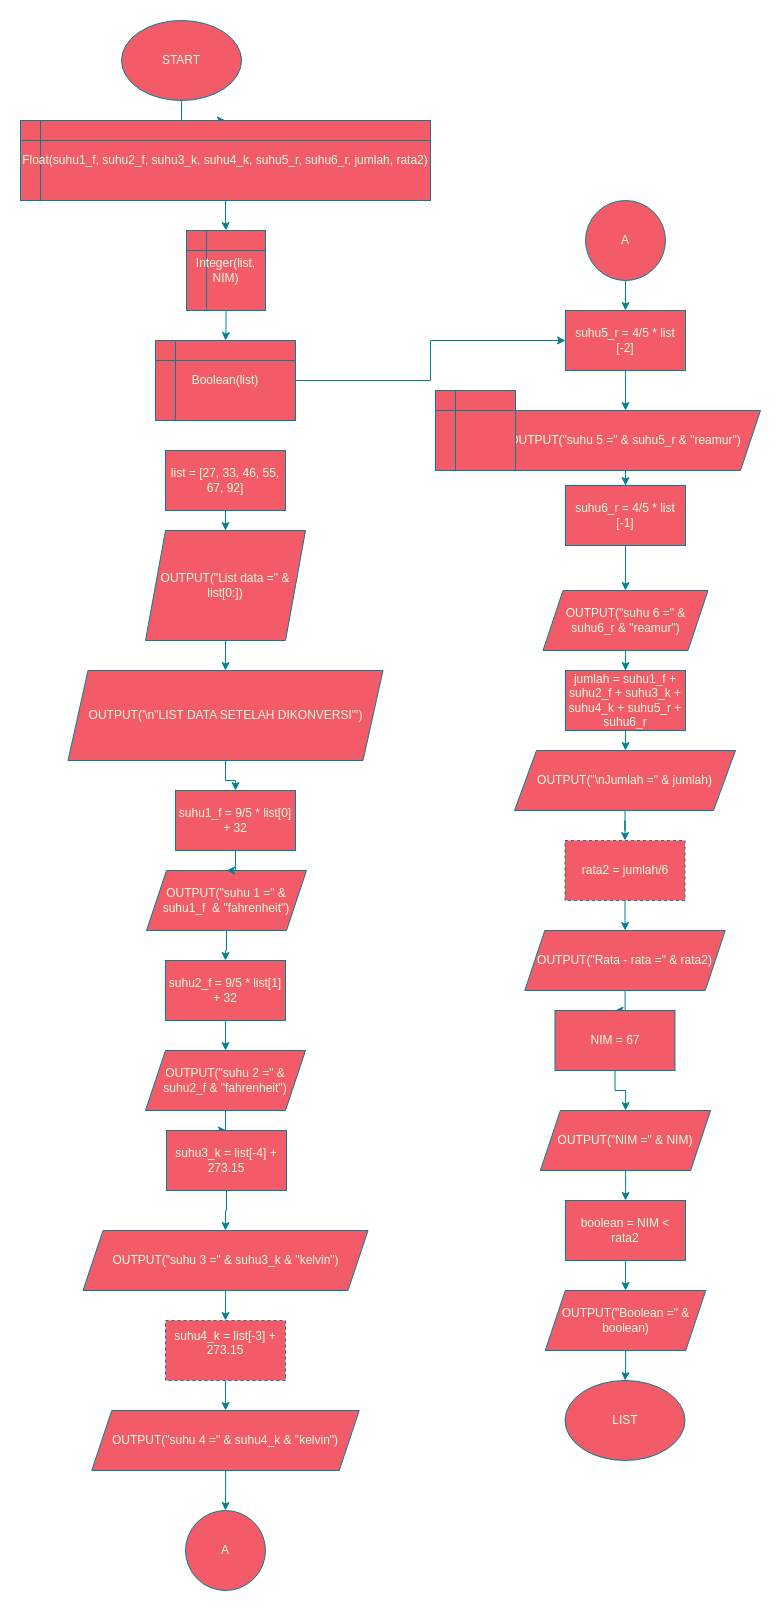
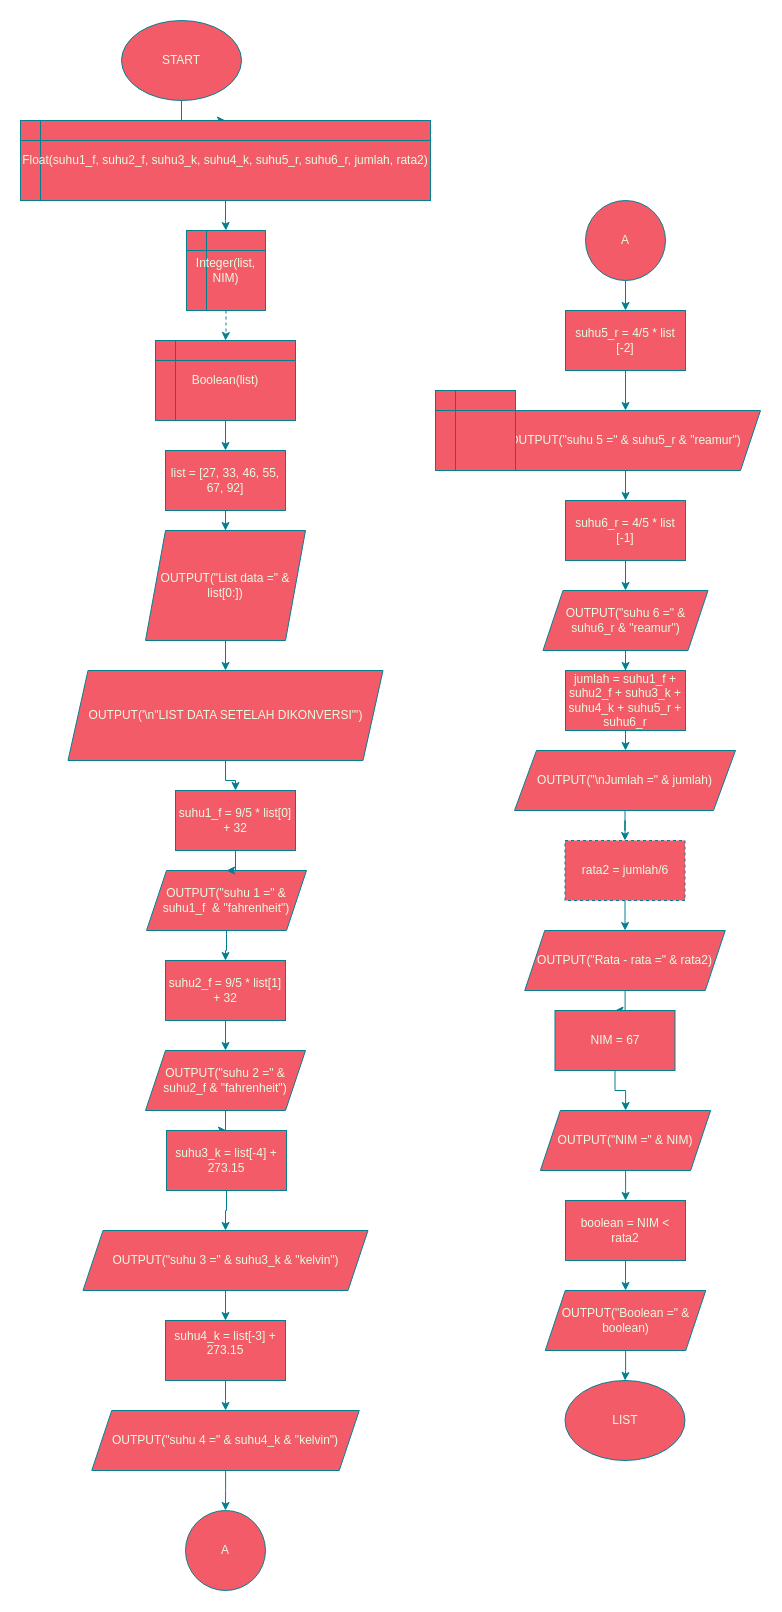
- <mxCell id="59" value="" style="edgeStyle=orthogonalEdgeStyle;rounded=0;orthogonalLoop=1;jettySize=auto;html=1;strokeColor=#028090;fontColor=#E4FDE1;fillColor=#F45B69;" edge="1" parent="1" source="60" target="47"><mxGeometry relative="1" as="geometry" /></mxCell>
+ <mxCell id="59" value="" style="edgeStyle=orthogonalEdgeStyle;rounded=0;orthogonalLoop=1;jettySize=auto;html=1;strokeColor=#028090;fontColor=#E4FDE1;fillColor=#F45B69;dashed=1;" edge="1" parent="1" source="60" target="47"><mxGeometry relative="1" as="geometry" /></mxCell>
- <mxCell id="46" value="" style="edgeStyle=orthogonalEdgeStyle;rounded=0;orthogonalLoop=1;jettySize=auto;html=1;strokeColor=#028090;fontColor=#E4FDE1;fillColor=#F45B69;" edge="1" parent="1" source="47" target="21"><mxGeometry relative="1" as="geometry" /></mxCell>
+ <mxCell id="46" value="" style="edgeStyle=orthogonalEdgeStyle;rounded=0;orthogonalLoop=1;jettySize=auto;html=1;strokeColor=#028090;fontColor=#E4FDE1;fillColor=#F45B69;" edge="1" parent="1" source="47" target="49"><mxGeometry relative="1" as="geometry" /></mxCell>
- <mxCell id="25" value="suhu6_r = 4/5 * list [-1]" style="whiteSpace=wrap;html=1;fillColor=#F45B69;strokeColor=#028090;fontColor=#E4FDE1;" vertex="1" parent="1"><mxGeometry x="565" y="485" width="120" height="60" as="geometry" /></mxCell>
+ <mxCell id="25" value="suhu6_r = 4/5 * list [-1]" style="whiteSpace=wrap;html=1;fillColor=#F45B69;strokeColor=#028090;fontColor=#E4FDE1;" vertex="1" parent="1"><mxGeometry x="565" y="500" width="120" height="60" as="geometry" /></mxCell>
- <mxCell id="57" value="&lt;div&gt;suhu4_k = list[-3] + 273.15&lt;/div&gt;&lt;div&gt;&lt;br&gt;&lt;/div&gt;" style="rounded=0;whiteSpace=wrap;html=1;strokeColor=#028090;fontColor=#E4FDE1;fillColor=#F45B69;dashed=1;" vertex="1" parent="1"><mxGeometry x="165" y="1320" width="120" height="60" as="geometry" /></mxCell>
+ <mxCell id="57" value="&lt;div&gt;suhu4_k = list[-3] + 273.15&lt;/div&gt;&lt;div&gt;&lt;br&gt;&lt;/div&gt;" style="rounded=0;whiteSpace=wrap;html=1;strokeColor=#028090;fontColor=#E4FDE1;fillColor=#F45B69;" vertex="1" parent="1"><mxGeometry x="165" y="1320" width="120" height="60" as="geometry" /></mxCell>
